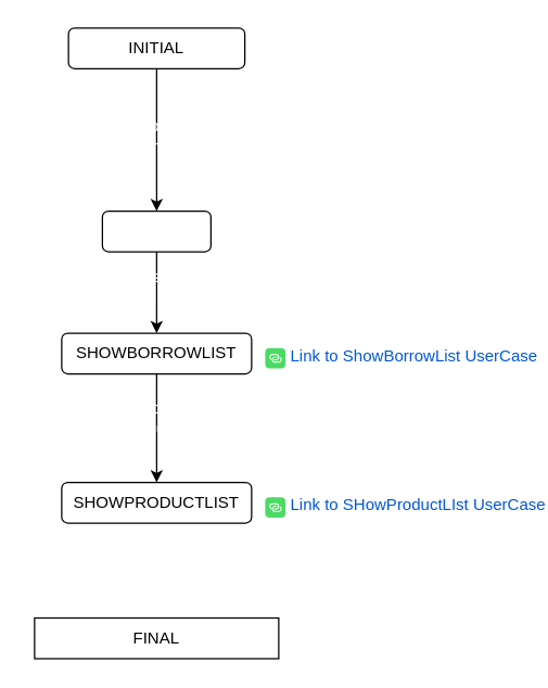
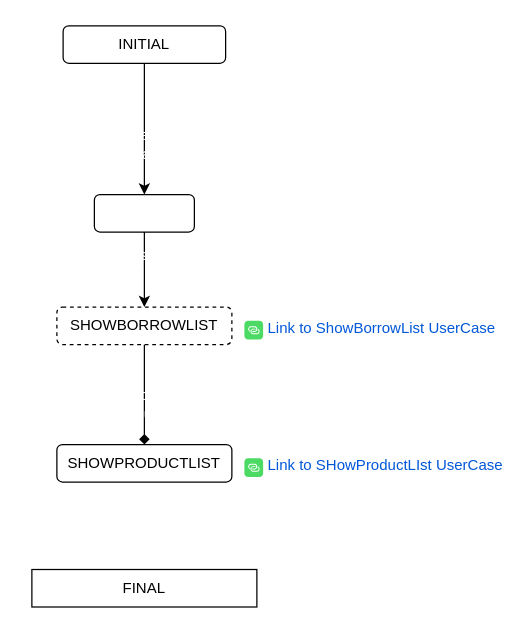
- <mxCell id="12" value="the system loads the user information" style="text;html=1;strokeColor=none;fillColor=none;align=center;verticalAlign=middle;whiteSpace=wrap;rounded=0;fontColor=#FFFFFF;" parent="1" vertex="1"><mxGeometry x="20" y="90" width="190" height="20" as="geometry" /></mxCell>
+ <mxCell id="12" value="the system loads the user information" style="text;html=1;strokeColor=none;fillColor=none;align=center;verticalAlign=middle;whiteSpace=wrap;rounded=0;fontColor=#FFFFFF;" parent="1" vertex="1"><mxGeometry x="15" y="105" width="190" height="20" as="geometry" /></mxCell>
- <mxCell id="11" value="SHOWBORROWLIST" style="rounded=1;whiteSpace=wrap;html=1;" parent="1" vertex="1"><mxGeometry x="45" y="245" width="140" height="30" as="geometry" /></mxCell>
+ <mxCell id="11" value="SHOWBORROWLIST" style="rounded=1;whiteSpace=wrap;html=1;dashed=1;" parent="1" vertex="1"><mxGeometry x="45" y="245" width="140" height="30" as="geometry" /></mxCell>
- <mxCell id="19" value="the system loads the user's product list" style="text;html=1;strokeColor=none;fillColor=none;align=center;verticalAlign=middle;whiteSpace=wrap;rounded=0;fontColor=#FFFFFF;" vertex="1" parent="1"><mxGeometry x="25" y="298" width="190" height="20" as="geometry" /></mxCell>
+ <mxCell id="19" value="the system loads the user's product list" style="text;html=1;strokeColor=none;fillColor=none;align=center;verticalAlign=middle;whiteSpace=wrap;rounded=0;fontColor=#FFFFFF;" vertex="1" parent="1"><mxGeometry x="25" y="313" width="190" height="20" as="geometry" /></mxCell>
- <mxCell id="10" style="edgeStyle=orthogonalEdgeStyle;rounded=0;orthogonalLoop=1;jettySize=auto;html=1;entryX=0.5;entryY=0;entryDx=0;entryDy=0;" parent="1" source="11" target="13" edge="1"><mxGeometry relative="1" as="geometry"><mxPoint x="115" y="345" as="targetPoint" /></mxGeometry></mxCell>
+ <mxCell id="10" style="edgeStyle=orthogonalEdgeStyle;rounded=0;orthogonalLoop=1;jettySize=auto;html=1;entryX=0.5;entryY=0;entryDx=0;entryDy=0;endArrow=diamond;" parent="1" source="11" target="13" edge="1"><mxGeometry relative="1" as="geometry"><mxPoint x="115" y="345" as="targetPoint" /></mxGeometry></mxCell>
